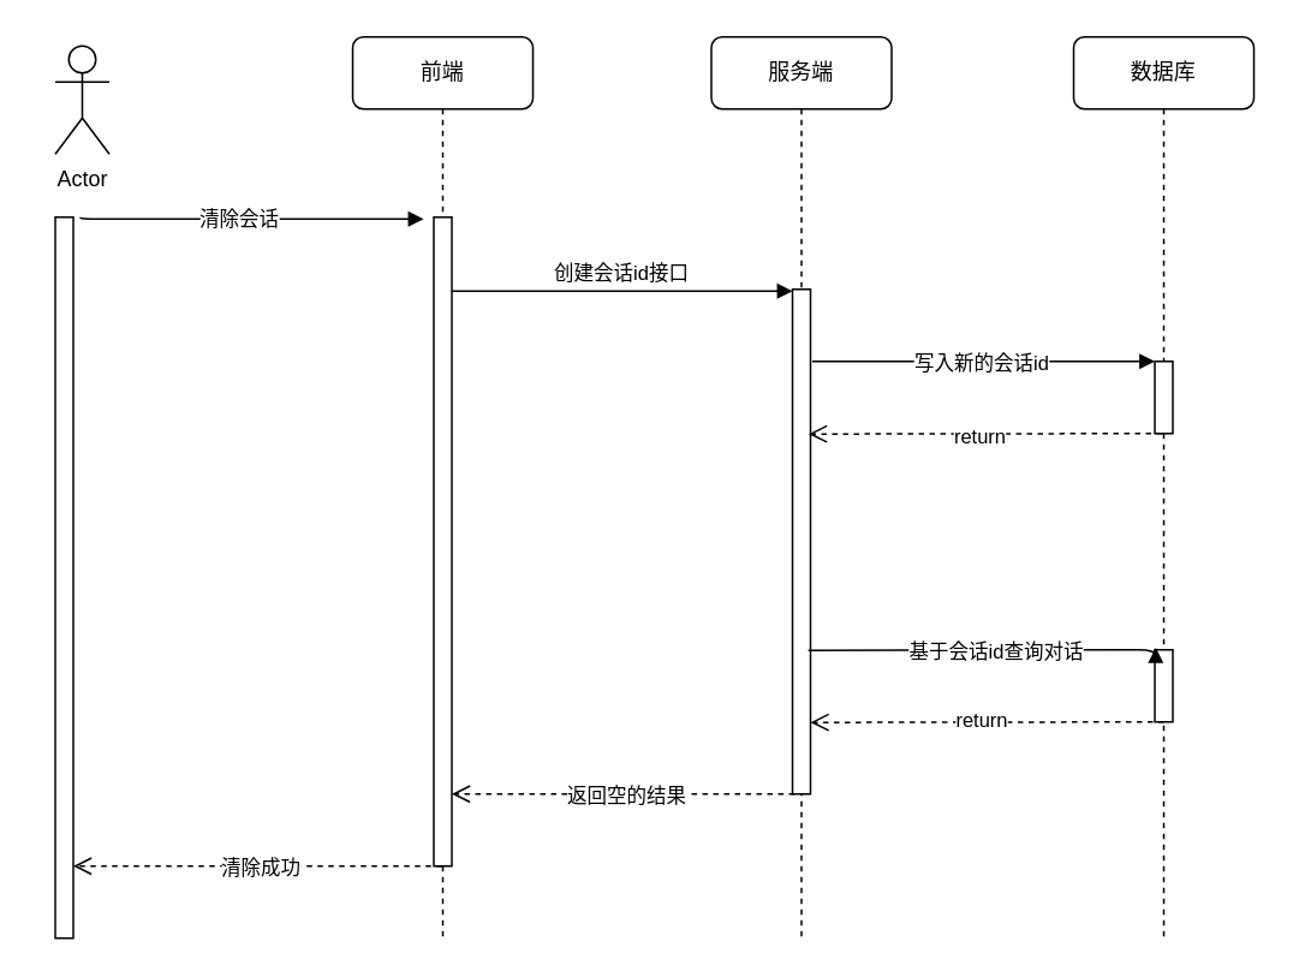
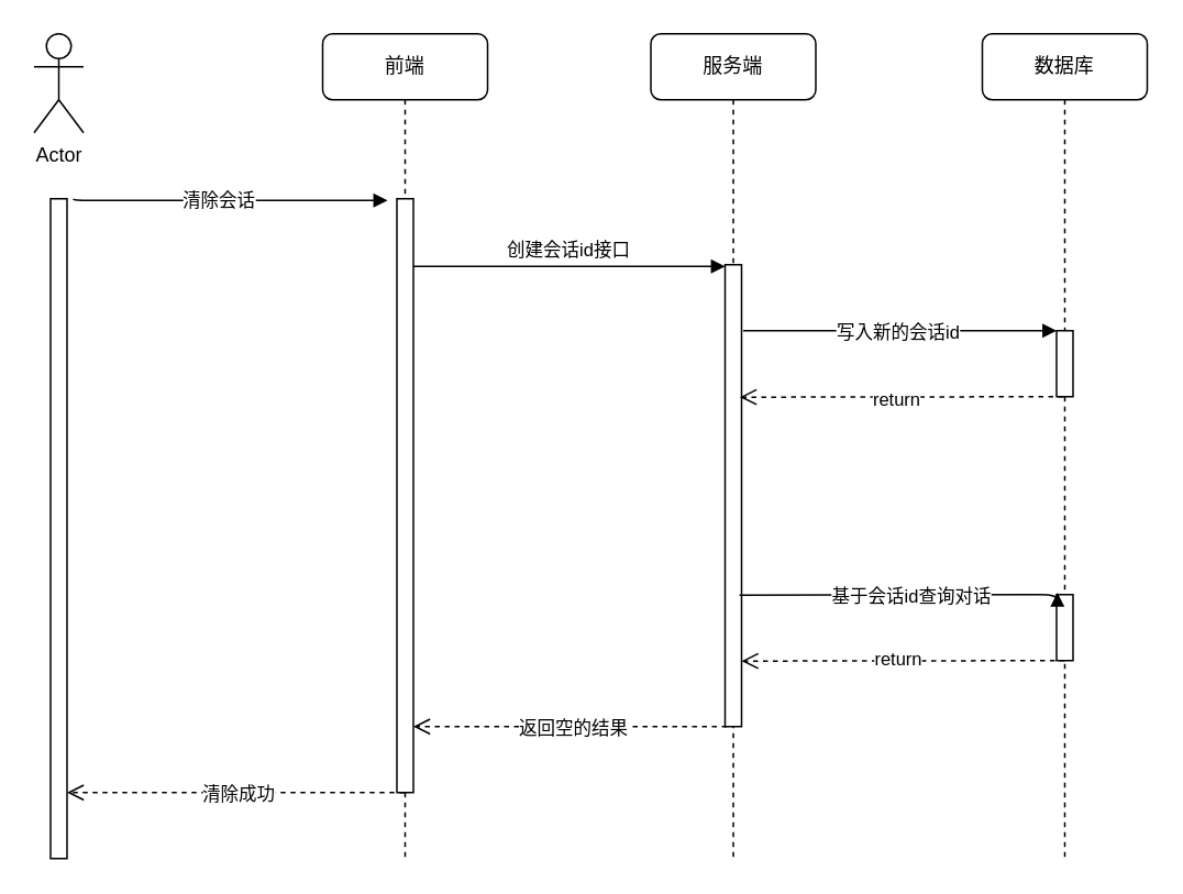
- <mxCell id="9" value="Actor" style="shape=umlActor;verticalLabelPosition=bottom;verticalAlign=top;html=1;" vertex="1" parent="1"><mxGeometry x="30" y="25" width="30" height="60" as="geometry" /></mxCell>
+ <mxCell id="9" value="Actor" style="shape=umlActor;verticalLabelPosition=bottom;verticalAlign=top;html=1;" vertex="1" parent="1"><mxGeometry x="20" y="20" width="30" height="60" as="geometry" /></mxCell>
